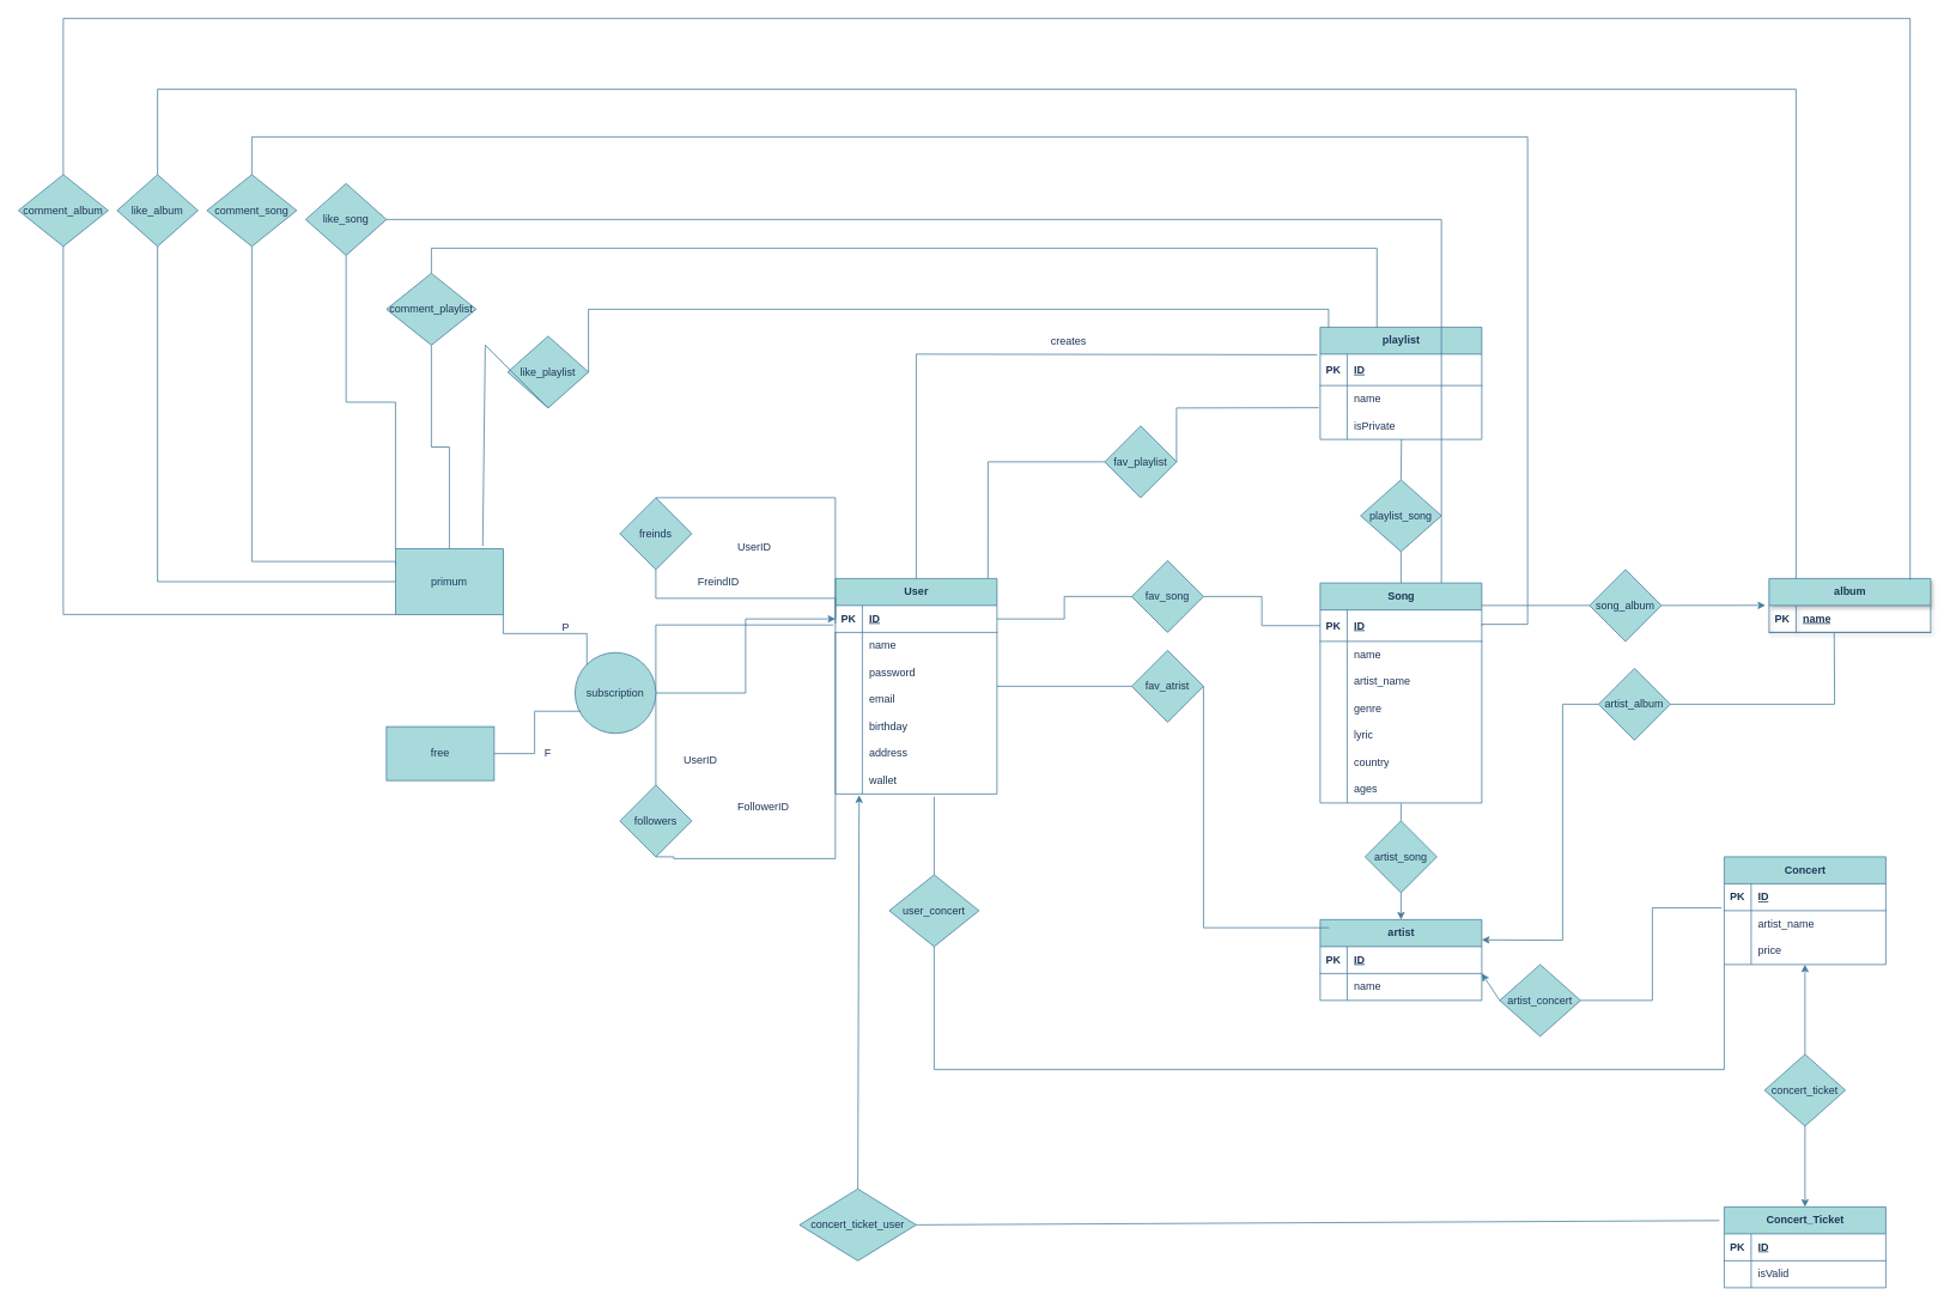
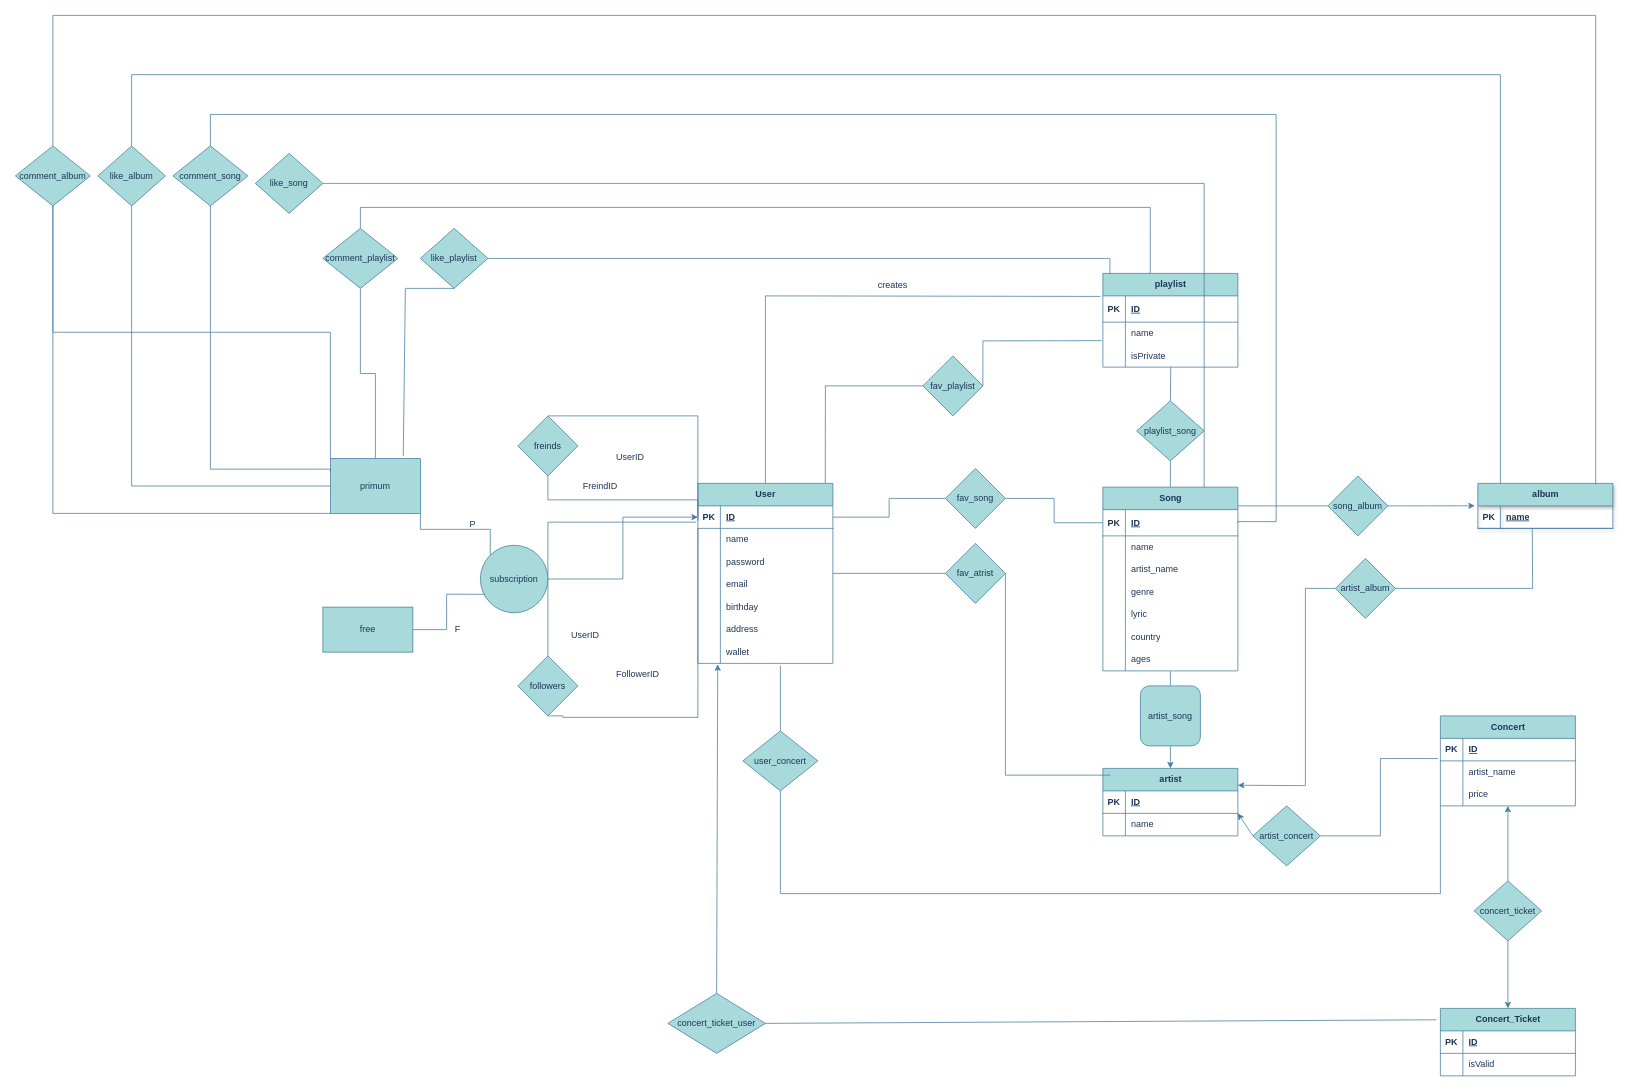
- <mxCell id="141" value="" style="endArrow=none;html=1;rounded=0;strokeColor=#457B9D;fontColor=#1D3557;fillColor=#A8DADC;exitX=0;exitY=0;exitDx=0;exitDy=0;entryX=0.5;entryY=1;entryDx=0;entryDy=0;edgeStyle=orthogonalEdgeStyle;" parent="1" source="129" target="137" edge="1"><mxGeometry width="50" height="50" relative="1" as="geometry"><mxPoint x="420" y="614" as="sourcePoint" /><mxPoint x="420" y="274" as="targetPoint" /></mxGeometry></mxCell>
+ <mxCell id="141" value="" style="endArrow=none;html=1;rounded=0;strokeColor=#457B9D;fontColor=#1D3557;fillColor=#A8DADC;exitX=0;exitY=0;exitDx=0;exitDy=0;edgeStyle=orthogonalEdgeStyle;" parent="1" source="129" target="143" edge="1"><mxGeometry width="50" height="50" relative="1" as="geometry"><mxPoint x="420" y="614" as="sourcePoint" /><mxPoint x="420" y="274" as="targetPoint" /></mxGeometry></mxCell>
- <mxCell id="151" value="like_playlist" style="rhombus;whiteSpace=wrap;html=1;labelBackgroundColor=none;fillColor=#A8DADC;strokeColor=#457B9D;fontColor=#1D3557;rounded=0;" parent="1" vertex="1"><mxGeometry x="565" y="374" width="90" height="80" as="geometry" /></mxCell>
+ <mxCell id="151" value="like_playlist" style="rhombus;whiteSpace=wrap;html=1;labelBackgroundColor=none;fillColor=#A8DADC;strokeColor=#457B9D;fontColor=#1D3557;rounded=0;" parent="1" vertex="1"><mxGeometry x="560" y="304" width="90" height="80" as="geometry" /></mxCell>
- <mxCell id="66" value="artist_song" style="rhombus;whiteSpace=wrap;html=1;labelBackgroundColor=none;fillColor=#A8DADC;strokeColor=#457B9D;fontColor=#1D3557;rounded=0;" parent="1" vertex="1"><mxGeometry x="1520" y="914" width="80" height="80" as="geometry" /></mxCell>
+ <mxCell id="66" value="artist_song" style="whiteSpace=wrap;html=1;labelBackgroundColor=none;fillColor=#A8DADC;strokeColor=#457B9D;fontColor=#1D3557;rounded=1;" parent="1" vertex="1"><mxGeometry x="1520" y="914" width="80" height="80" as="geometry" /></mxCell>
